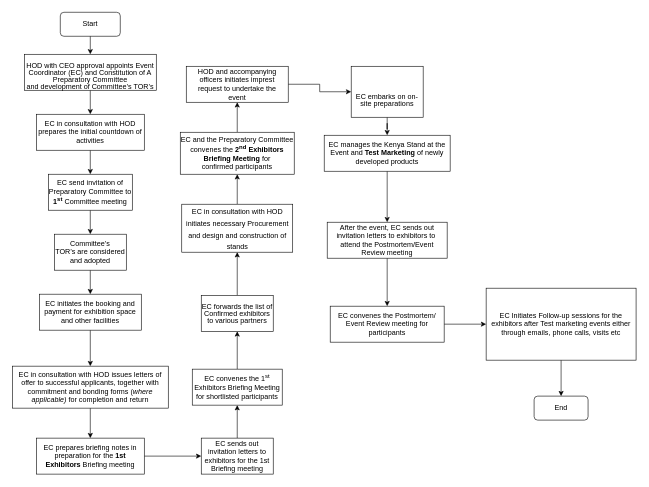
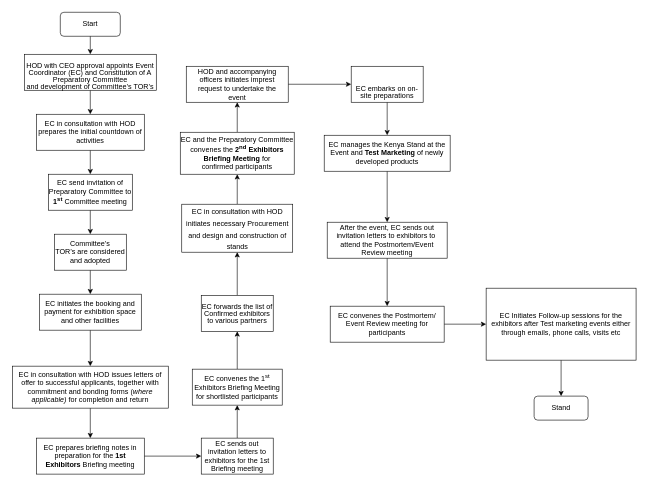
- <mxCell id="31" value="&lt;br&gt;&lt;p style=&quot;margin-bottom: 0in ; line-height: 100%&quot;&gt;&lt;font face=&quot;Arial, serif&quot;&gt;&lt;span lang=&quot;en-US&quot;&gt;EC&lt;/span&gt;&lt;/font&gt;&lt;font face=&quot;Arial, serif&quot;&gt; embarks on on-site preparations&lt;/font&gt;&lt;/p&gt;" style="whiteSpace=wrap;html=1;rounded=0;" vertex="1" parent="1"><mxGeometry x="585" y="110" width="120" height="85" as="geometry" /></mxCell>
+ <mxCell id="31" value="&lt;br&gt;&lt;p style=&quot;margin-bottom: 0in ; line-height: 100%&quot;&gt;&lt;font face=&quot;Arial, serif&quot;&gt;&lt;span lang=&quot;en-US&quot;&gt;EC&lt;/span&gt;&lt;/font&gt;&lt;font face=&quot;Arial, serif&quot;&gt; embarks on on-site preparations&lt;/font&gt;&lt;/p&gt;" style="whiteSpace=wrap;html=1;rounded=0;" vertex="1" parent="1"><mxGeometry x="585" y="110" width="120" height="60" as="geometry" /></mxCell>
- <mxCell id="38" value="End" style="rounded=1;whiteSpace=wrap;html=1;" vertex="1" parent="1"><mxGeometry x="890" y="660" width="90" height="40" as="geometry" /></mxCell>
+ <mxCell id="38" value="Stand" style="rounded=1;whiteSpace=wrap;html=1;" vertex="1" parent="1"><mxGeometry x="890" y="660" width="90" height="40" as="geometry" /></mxCell>
